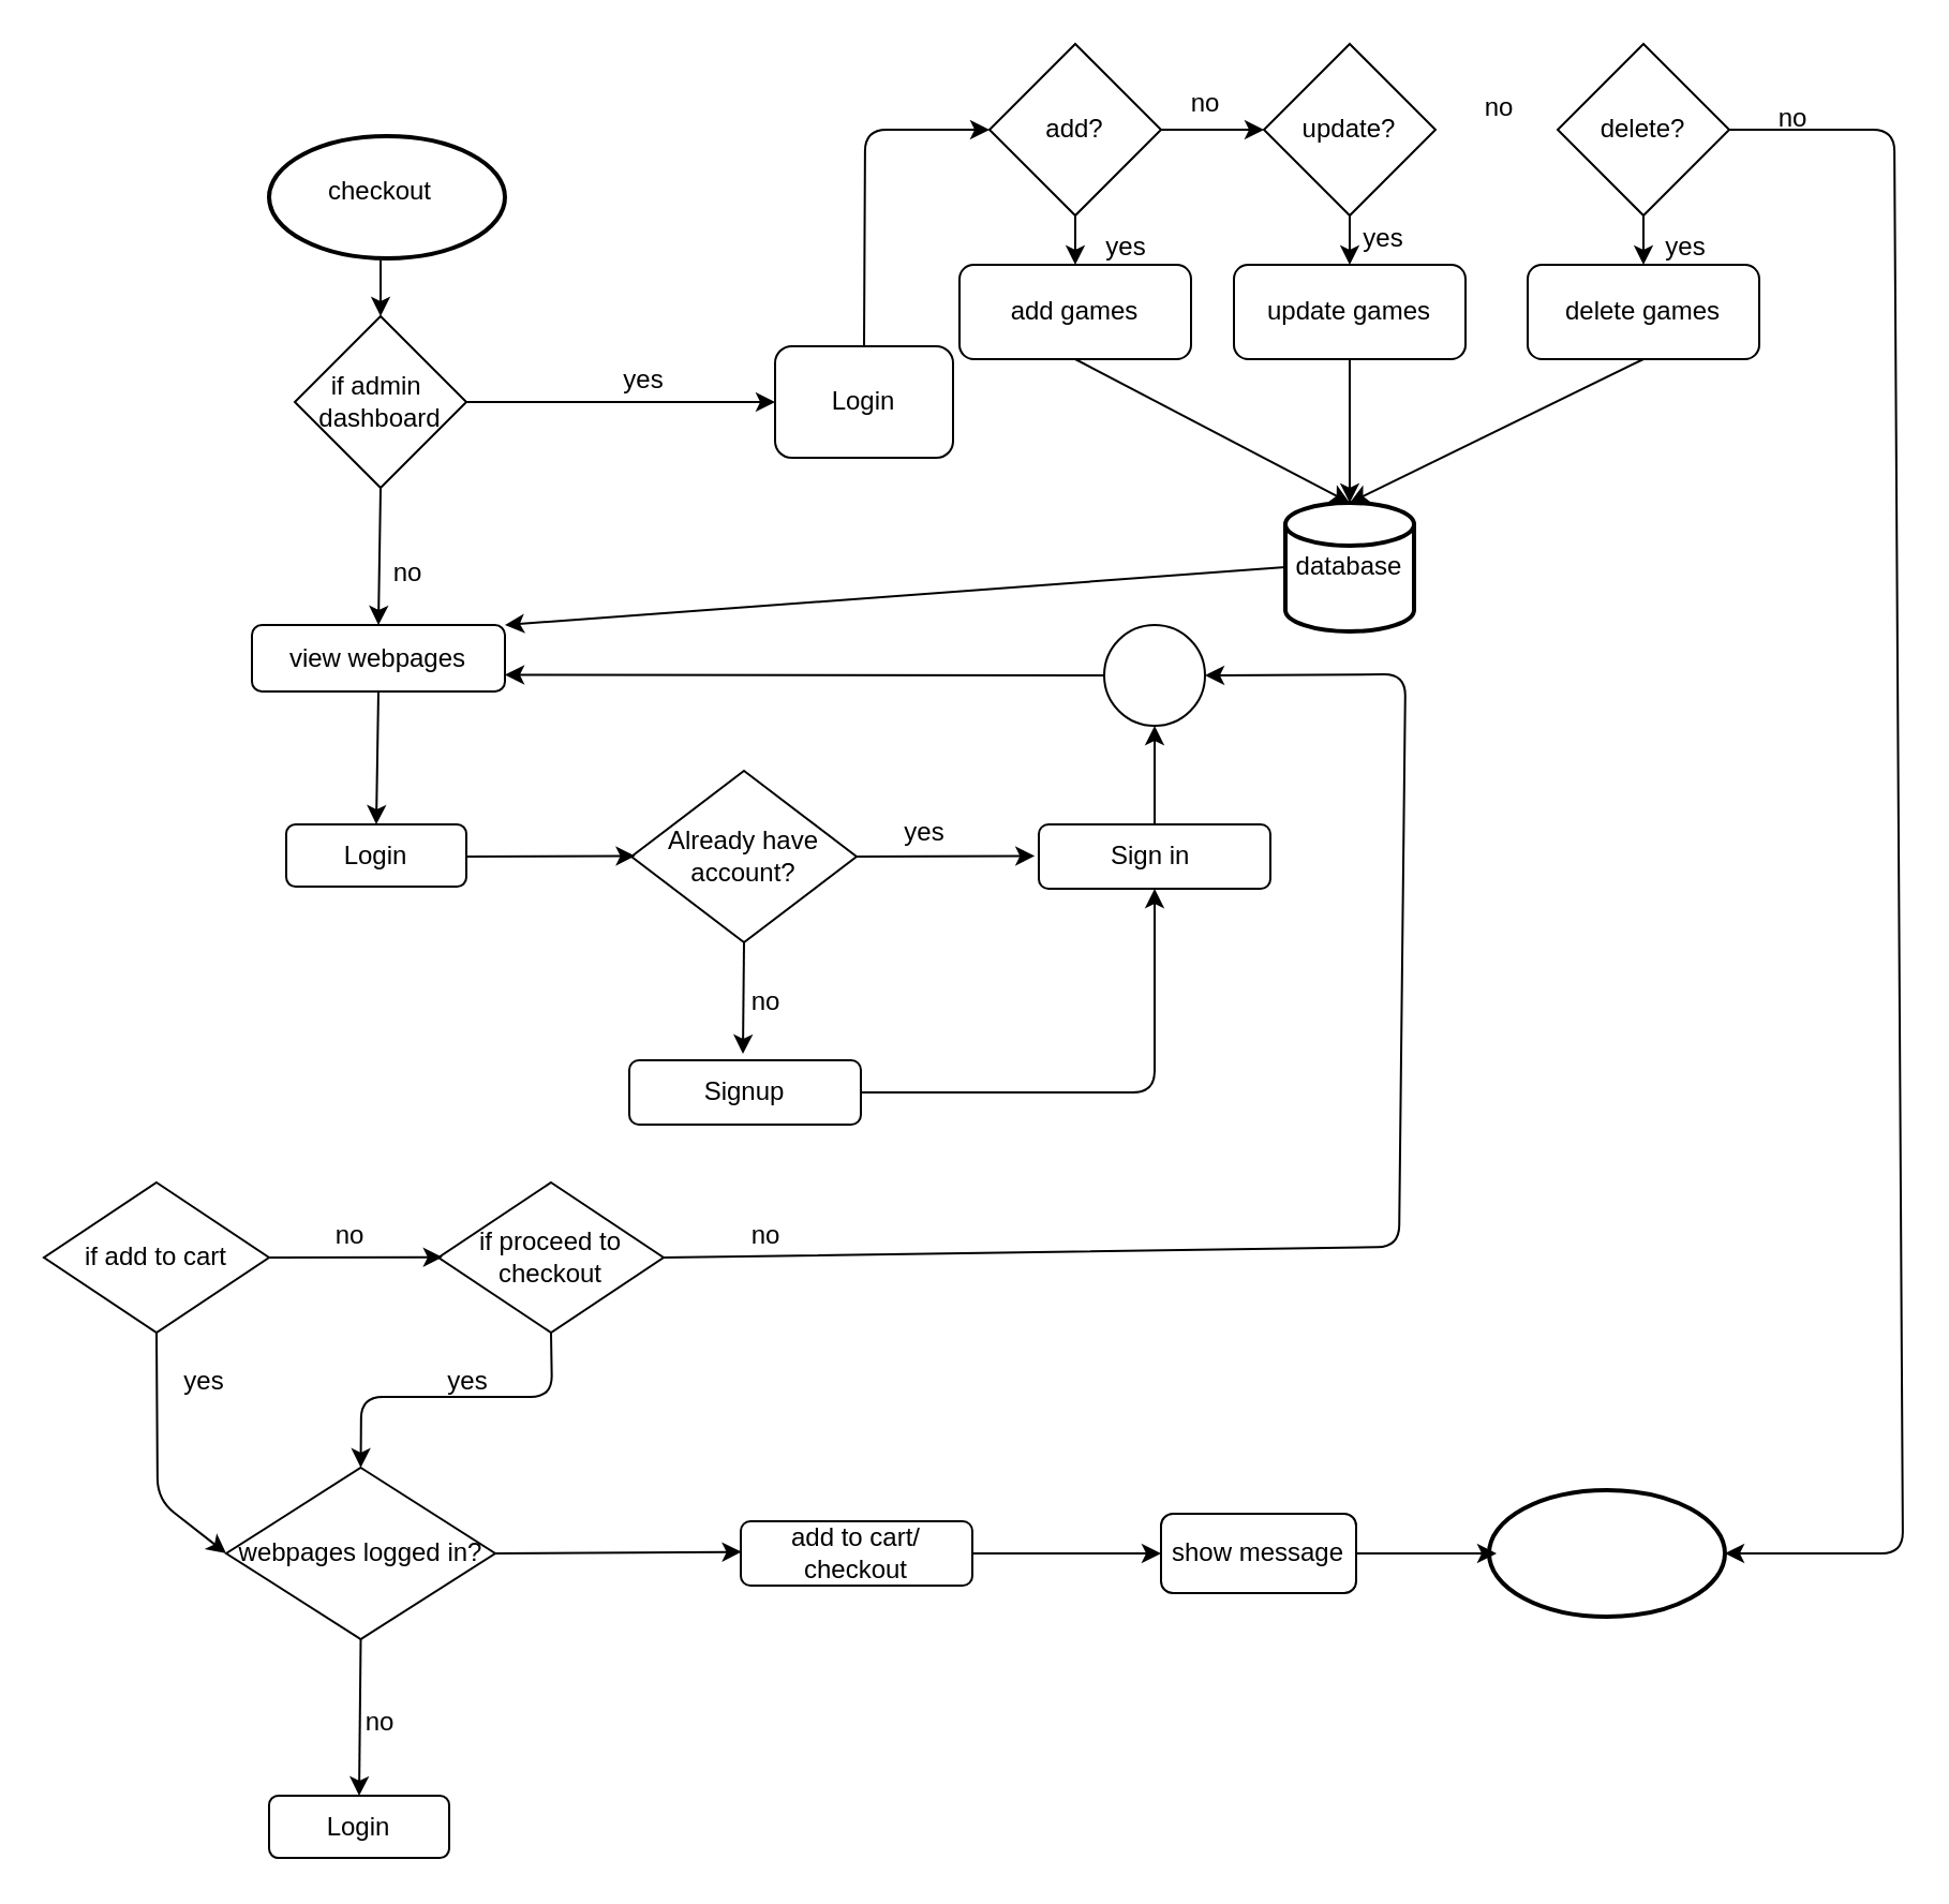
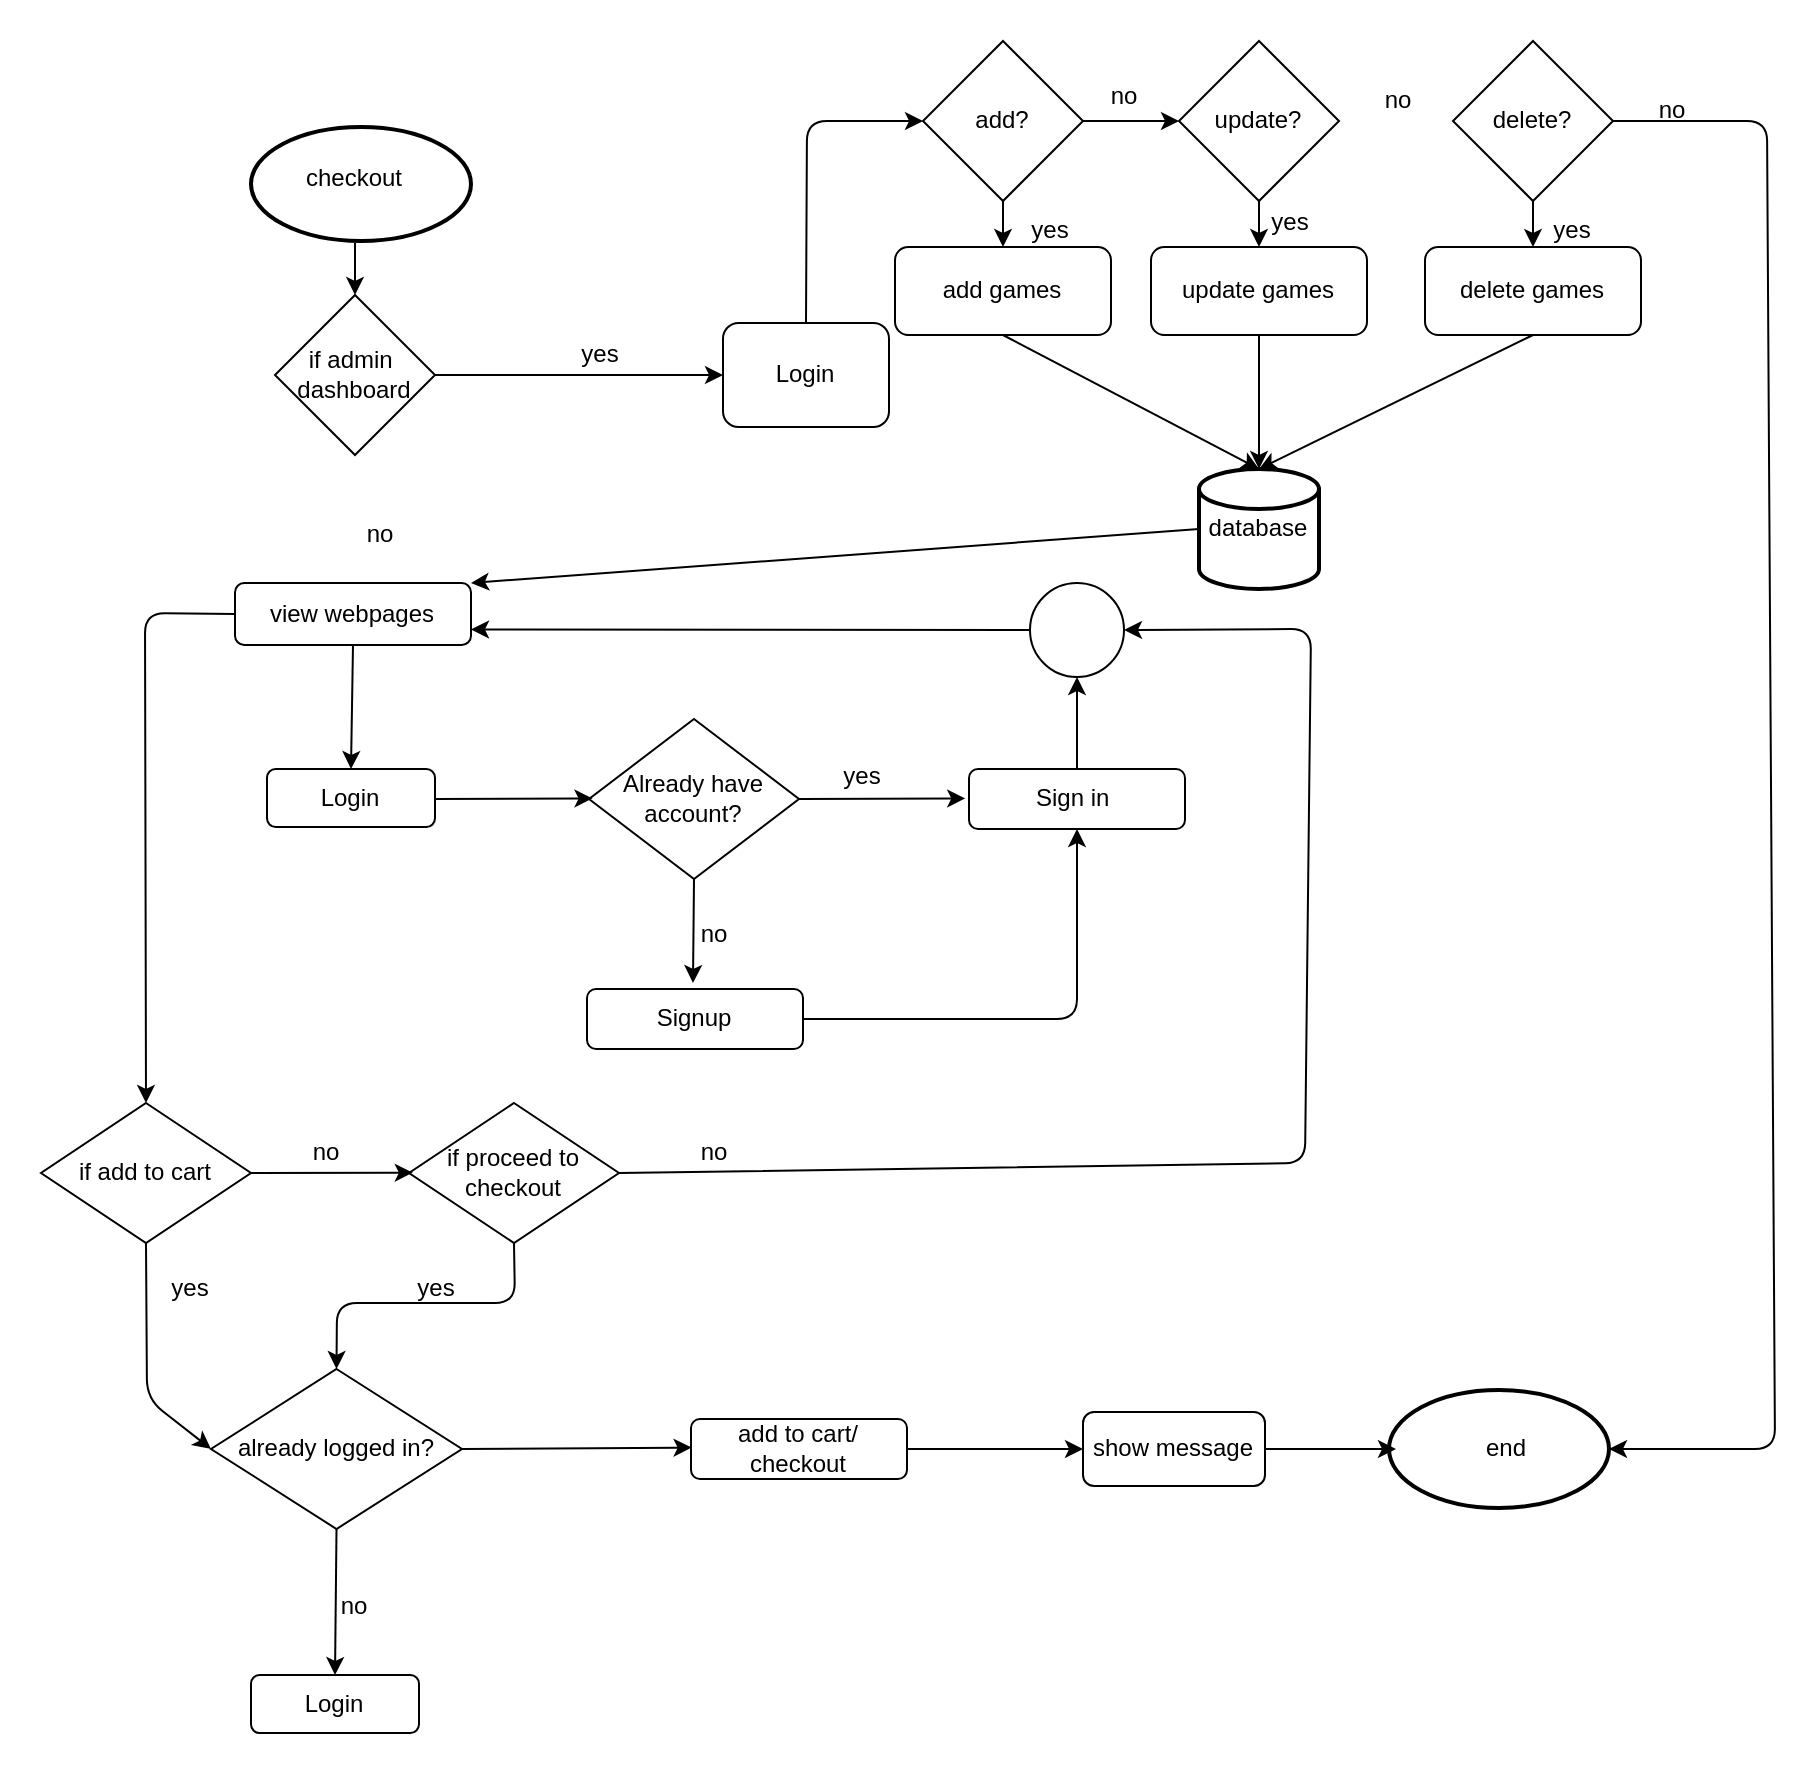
- <mxCell id="4" style="edgeStyle=none;html=1;exitX=0.5;exitY=1;exitDx=0;exitDy=0;strokeColor=#000000;fontColor=#000000;entryX=0.5;entryY=0;entryDx=0;entryDy=0;" edge="1" parent="1" source="5" target="34"><mxGeometry relative="1" as="geometry"><mxPoint x="176.941" y="303.882" as="targetPoint" /></mxGeometry></mxCell>
+ <mxCell id="33" style="edgeStyle=none;html=1;exitX=0;exitY=0.5;exitDx=0;exitDy=0;strokeColor=#000000;fontColor=#000000;entryX=0.5;entryY=0;entryDx=0;entryDy=0;" edge="1" parent="1" source="34" target="54"><mxGeometry relative="1" as="geometry"><mxPoint x="72" y="519" as="targetPoint" /><Array as="points"><mxPoint x="72" y="306" /></Array></mxGeometry></mxCell>
- <mxCell id="50" value="webpages logged in?" style="rhombus;whiteSpace=wrap;html=1;strokeColor=#000000;fontColor=#000000;fillColor=none;" vertex="1" parent="1"><mxGeometry x="105" y="684" width="125.5" height="80" as="geometry" /></mxCell>
+ <mxCell id="50" value="already logged in?" style="rhombus;whiteSpace=wrap;html=1;strokeColor=#000000;fontColor=#000000;fillColor=none;" vertex="1" parent="1"><mxGeometry x="105" y="684" width="125.5" height="80" as="geometry" /></mxCell>
+ <mxCell id="70" value="end" style="text;html=1;strokeColor=none;fillColor=none;align=center;verticalAlign=middle;whiteSpace=wrap;rounded=0;fontColor=#000000;" vertex="1" parent="1"><mxGeometry x="720" y="705.5" width="66" height="37.5" as="geometry" /></mxCell>
